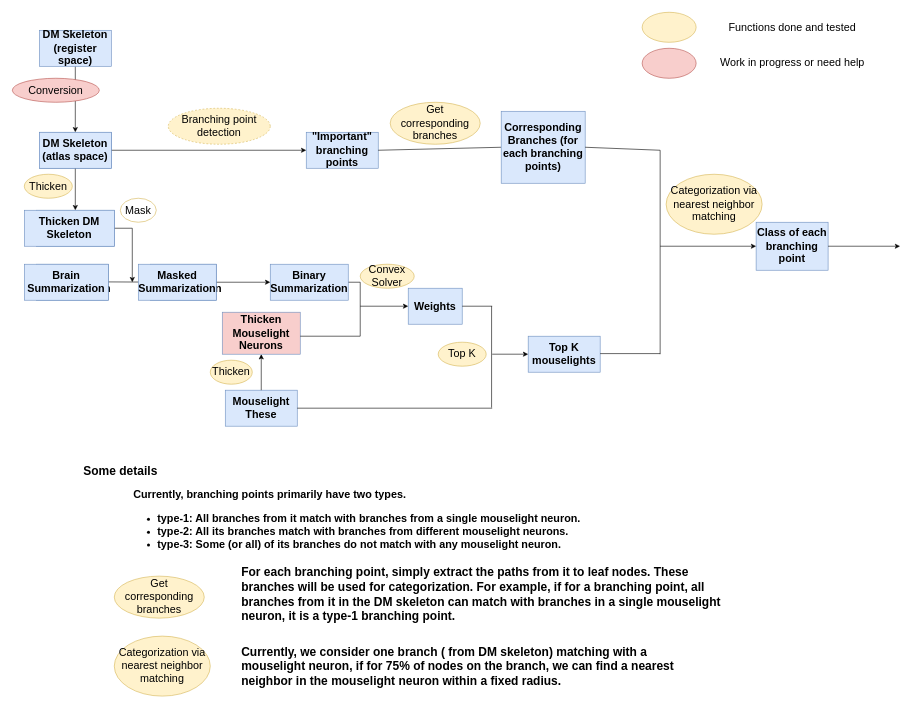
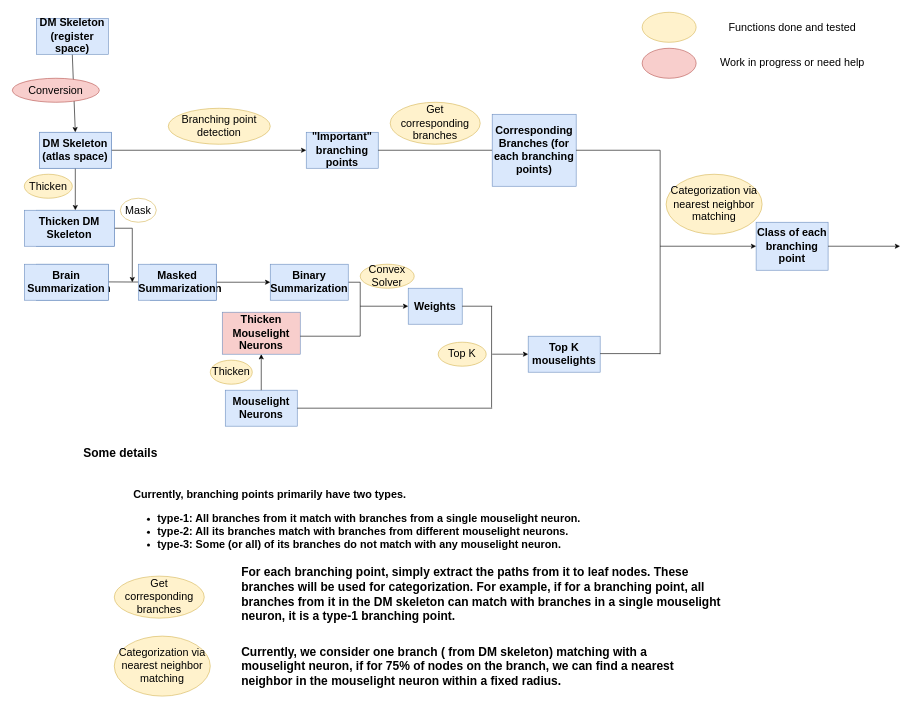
- <mxCell id="51" value="DM Skeleton (register space)" style="rounded=0;whiteSpace=wrap;html=1;fillColor=#dae8fc;strokeColor=#6c8ebf;fontSize=18;fontStyle=1" vertex="1" parent="1"><mxGeometry x="65" y="50" width="120" height="60" as="geometry" /></mxCell>
+ <mxCell id="51" value="DM Skeleton (register space)" style="rounded=0;whiteSpace=wrap;html=1;fillColor=#dae8fc;strokeColor=#6c8ebf;fontSize=18;fontStyle=1" vertex="1" parent="1"><mxGeometry x="60" y="30" width="120" height="60" as="geometry" /></mxCell>
- <mxCell id="31" value="Branching point detection" style="ellipse;whiteSpace=wrap;html=1;fontSize=18;fillColor=#fff2cc;strokeColor=#d6b656;dashed=1;" vertex="1" parent="1"><mxGeometry x="280" y="180" width="170" height="60" as="geometry" /></mxCell>
+ <mxCell id="31" value="Branching point detection" style="ellipse;whiteSpace=wrap;html=1;fontSize=18;fillColor=#fff2cc;strokeColor=#d6b656;" vertex="1" parent="1"><mxGeometry x="280" y="180" width="170" height="60" as="geometry" /></mxCell>
- <mxCell id="38" value="Corresponding&lt;br style=&quot;font-size: 18px;&quot;&gt;Branches (for each branching points)" style="rounded=0;whiteSpace=wrap;html=1;fillColor=#dae8fc;strokeColor=#6c8ebf;fontSize=18;fontStyle=1" vertex="1" parent="1"><mxGeometry x="835" y="185" width="140" height="120" as="geometry" /></mxCell>
+ <mxCell id="38" value="Corresponding&lt;br style=&quot;font-size: 18px;&quot;&gt;Branches (for each branching points)" style="rounded=0;whiteSpace=wrap;html=1;fillColor=#dae8fc;strokeColor=#6c8ebf;fontSize=18;fontStyle=1" vertex="1" parent="1"><mxGeometry x="820" y="190" width="140" height="120" as="geometry" /></mxCell>
- <mxCell id="4" value="Mouselight These" style="rounded=0;whiteSpace=wrap;html=1;fillColor=#dae8fc;strokeColor=#6c8ebf;fontSize=18;fontStyle=1" vertex="1" parent="1"><mxGeometry x="375" y="650" width="120" height="60" as="geometry" /></mxCell>
+ <mxCell id="4" value="Mouselight Neurons" style="rounded=0;whiteSpace=wrap;html=1;fillColor=#dae8fc;strokeColor=#6c8ebf;fontSize=18;fontStyle=1" vertex="1" parent="1"><mxGeometry x="375" y="650" width="120" height="60" as="geometry" /></mxCell>
- <mxCell id="56" value="&lt;font style=&quot;font-size: 20px&quot;&gt;&lt;b&gt;Some details&lt;/b&gt;&lt;/font&gt;" style="text;html=1;align=center;verticalAlign=middle;resizable=0;points=[];autosize=1;fontSize=18;" vertex="1" parent="1"><mxGeometry x="130" y="770" width="140" height="30" as="geometry" /></mxCell>
+ <mxCell id="56" value="&lt;font style=&quot;font-size: 20px&quot;&gt;&lt;b&gt;Some details&lt;/b&gt;&lt;/font&gt;" style="text;html=1;align=center;verticalAlign=middle;resizable=0;points=[];autosize=1;fontSize=18;" vertex="1" parent="1"><mxGeometry x="130" y="740" width="140" height="30" as="geometry" /></mxCell>
